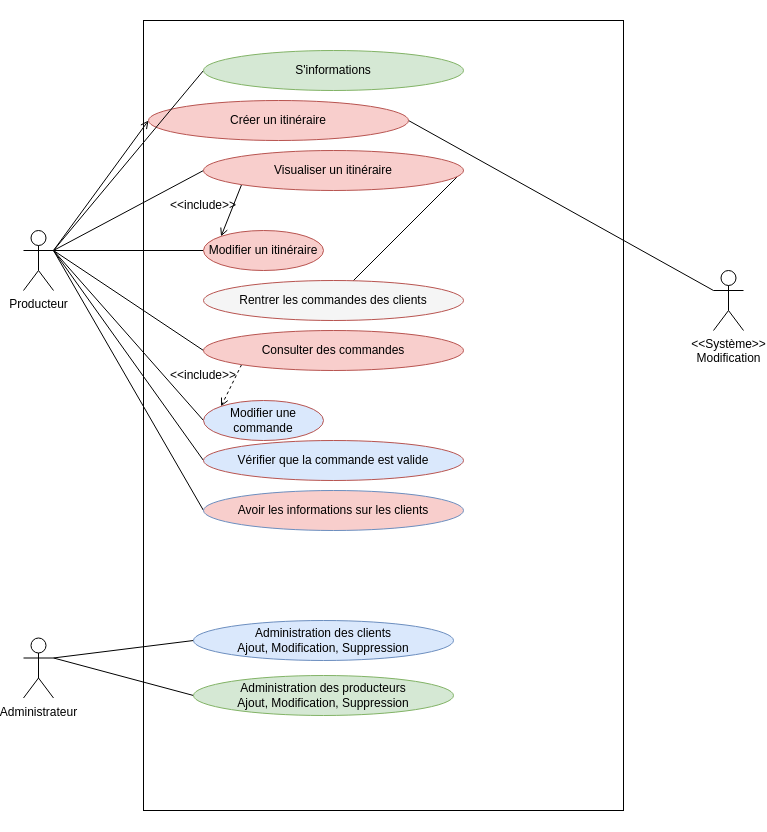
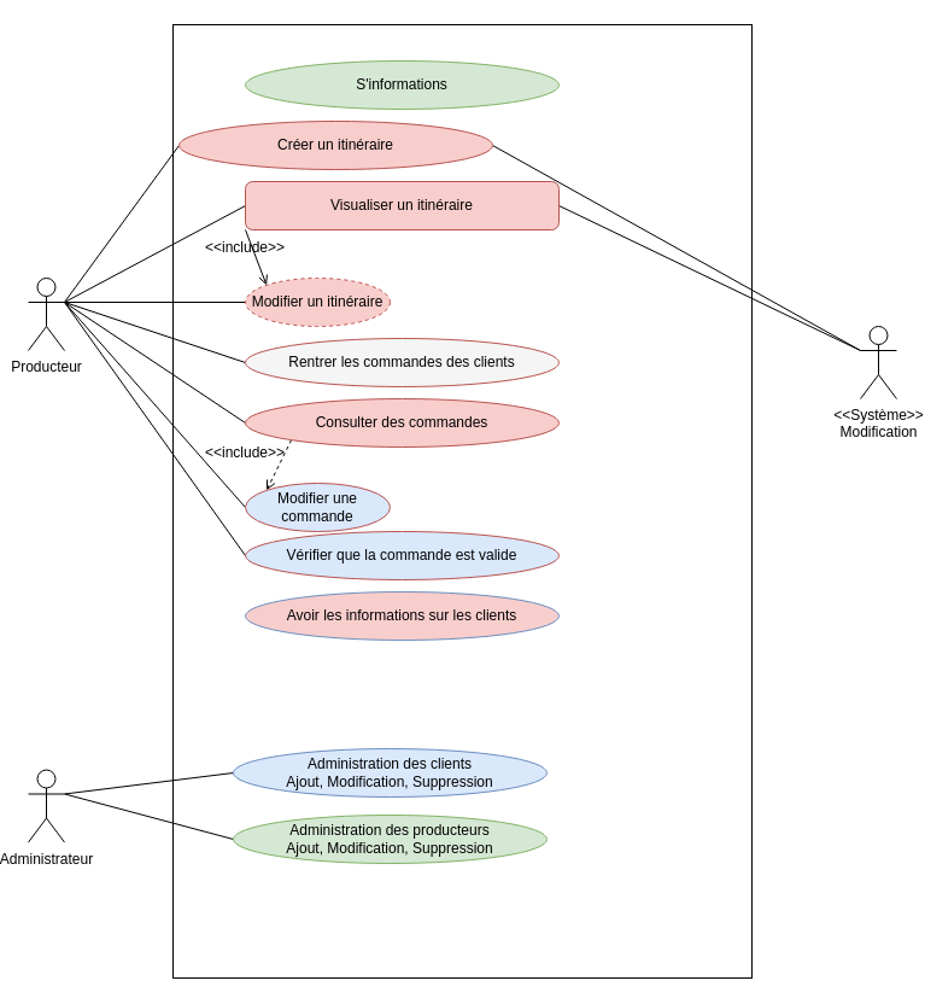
- <mxCell id="3" style="edgeStyle=none;rounded=0;orthogonalLoop=1;jettySize=auto;html=1;exitX=1;exitY=0.333;exitDx=0;exitDy=0;exitPerimeter=0;entryX=0;entryY=0.5;entryDx=0;entryDy=0;endArrow=open;endFill=0;" parent="1" source="4" target="12" edge="1"><mxGeometry relative="1" as="geometry" /></mxCell>
+ <mxCell id="3" style="edgeStyle=none;rounded=0;orthogonalLoop=1;jettySize=auto;html=1;exitX=1;exitY=0.333;exitDx=0;exitDy=0;exitPerimeter=0;entryX=0;entryY=0.5;entryDx=0;entryDy=0;endArrow=none;endFill=0;" parent="1" source="4" target="12" edge="1"><mxGeometry relative="1" as="geometry" /></mxCell>
- <mxCell id="26" style="edgeStyle=none;rounded=0;orthogonalLoop=1;jettySize=auto;html=1;exitX=0;exitY=0.5;exitDx=0;exitDy=0;entryX=1;entryY=0.333;entryDx=0;entryDy=0;entryPerimeter=0;endArrow=none;endFill=0;" edge="1" parent="1" source="27" target="4"><mxGeometry relative="1" as="geometry" /></mxCell>
- <mxCell id="10" value="Visualiser un itinéraire" style="ellipse;whiteSpace=wrap;html=1;fillColor=#f8cecc;strokeColor=#b85450;" parent="1" vertex="1"><mxGeometry x="200" y="150" width="260" height="40" as="geometry" /></mxCell>
+ <mxCell id="10" value="Visualiser un itinéraire" style="whiteSpace=wrap;html=1;fillColor=#f8cecc;strokeColor=#b85450;rounded=1;" parent="1" vertex="1"><mxGeometry x="200" y="150" width="260" height="40" as="geometry" /></mxCell>
- <mxCell id="7" style="rounded=0;orthogonalLoop=1;jettySize=auto;html=1;exitX=1;exitY=0.5;exitDx=0;exitDy=0;endArrow=none;endFill=0;" parent="1" source="10" target="16" edge="1"><mxGeometry relative="1" as="geometry" /></mxCell>
+ <mxCell id="7" style="rounded=0;orthogonalLoop=1;jettySize=auto;html=1;exitX=1;exitY=0.5;exitDx=0;exitDy=0;entryX=0;entryY=0.333;entryDx=0;entryDy=0;entryPerimeter=0;endArrow=none;endFill=0;" parent="1" source="10" target="6" edge="1"><mxGeometry relative="1" as="geometry" /></mxCell>
- <mxCell id="14" value="Modifier un itinéraire" style="ellipse;whiteSpace=wrap;html=1;fillColor=#f8cecc;strokeColor=#b85450;" parent="1" vertex="1"><mxGeometry x="200" y="230" width="120" height="40" as="geometry" /></mxCell>
+ <mxCell id="14" value="Modifier un itinéraire" style="ellipse;whiteSpace=wrap;html=1;fillColor=#f8cecc;strokeColor=#b85450;dashed=1;" parent="1" vertex="1"><mxGeometry x="200" y="230" width="120" height="40" as="geometry" /></mxCell>
+ <mxCell id="15" style="edgeStyle=none;rounded=0;orthogonalLoop=1;jettySize=auto;html=1;exitX=0;exitY=0.5;exitDx=0;exitDy=0;entryX=1;entryY=0.333;entryDx=0;entryDy=0;entryPerimeter=0;endArrow=none;endFill=0;" parent="1" source="16" target="4" edge="1"><mxGeometry relative="1" as="geometry" /></mxCell>
- <mxCell id="20" style="edgeStyle=none;rounded=0;orthogonalLoop=1;jettySize=auto;html=1;exitX=0;exitY=0.5;exitDx=0;exitDy=0;entryX=1;entryY=0.333;entryDx=0;entryDy=0;entryPerimeter=0;endArrow=none;endFill=0;" parent="1" source="21" target="4" edge="1"><mxGeometry relative="1" as="geometry" /></mxCell>
